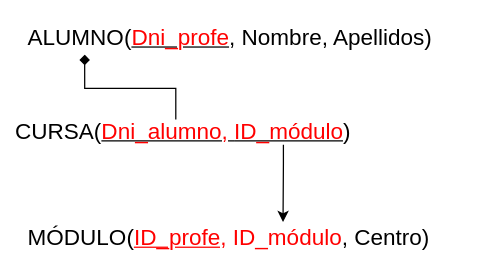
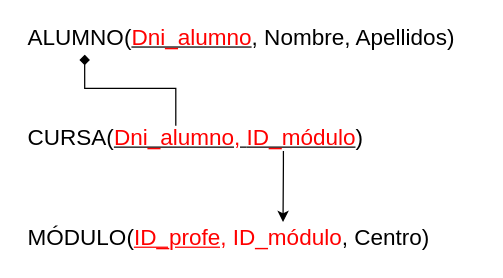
- <mxCell id="2" value="&lt;font style=&quot;font-size: 18px&quot;&gt;ALUMNO(&lt;u&gt;&lt;font color=&quot;#ff0000&quot; style=&quot;font-size: 18px&quot;&gt;Dni_profe&lt;/font&gt;&lt;/u&gt;, Nombre, Apellidos)&lt;/font&gt;" style="text;html=1;align=left;verticalAlign=middle;resizable=0;points=[];autosize=1;" vertex="1" parent="1"><mxGeometry x="20" y="20" width="360" height="20" as="geometry" /></mxCell>
+ <mxCell id="2" value="&lt;font style=&quot;font-size: 18px&quot;&gt;ALUMNO(&lt;u&gt;&lt;font color=&quot;#ff0000&quot; style=&quot;font-size: 18px&quot;&gt;Dni_alumno&lt;/font&gt;&lt;/u&gt;, Nombre, Apellidos)&lt;/font&gt;" style="text;html=1;align=left;verticalAlign=middle;resizable=0;points=[];autosize=1;" vertex="1" parent="1"><mxGeometry x="20" y="20" width="360" height="20" as="geometry" /></mxCell>
- <mxCell id="5" value="&lt;font style=&quot;font-size: 18px&quot;&gt;CURSA(&lt;u&gt;&lt;font color=&quot;#ff0000&quot;&gt;Dni_alumno,&amp;nbsp;&lt;/font&gt;&lt;/u&gt;&lt;u&gt;&lt;font color=&quot;#ff0000&quot;&gt;ID_módulo&lt;/font&gt;&lt;/u&gt;)&lt;/font&gt;" style="text;html=1;align=left;verticalAlign=middle;resizable=0;points=[];autosize=1;" vertex="1" parent="1"><mxGeometry x="10" y="95" width="280" height="20" as="geometry" /></mxCell>
+ <mxCell id="5" value="&lt;font style=&quot;font-size: 18px&quot;&gt;CURSA(&lt;u&gt;&lt;font color=&quot;#ff0000&quot;&gt;Dni_alumno,&amp;nbsp;&lt;/font&gt;&lt;/u&gt;&lt;u&gt;&lt;font color=&quot;#ff0000&quot;&gt;ID_módulo&lt;/font&gt;&lt;/u&gt;)&lt;/font&gt;" style="text;html=1;align=left;verticalAlign=middle;resizable=0;points=[];autosize=1;" vertex="1" parent="1"><mxGeometry x="20" y="100" width="280" height="20" as="geometry" /></mxCell>
